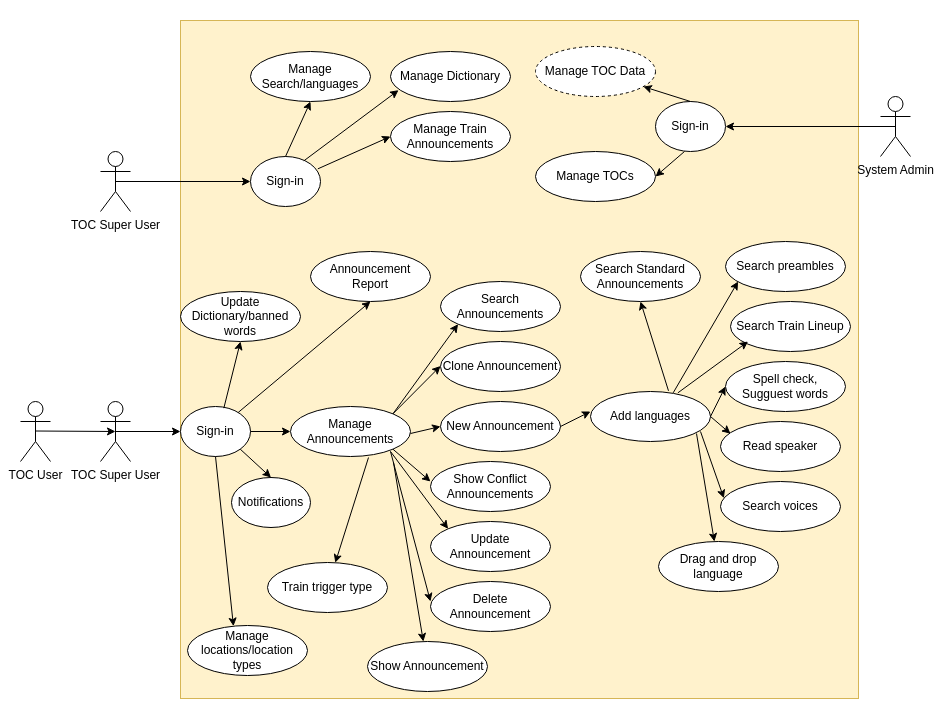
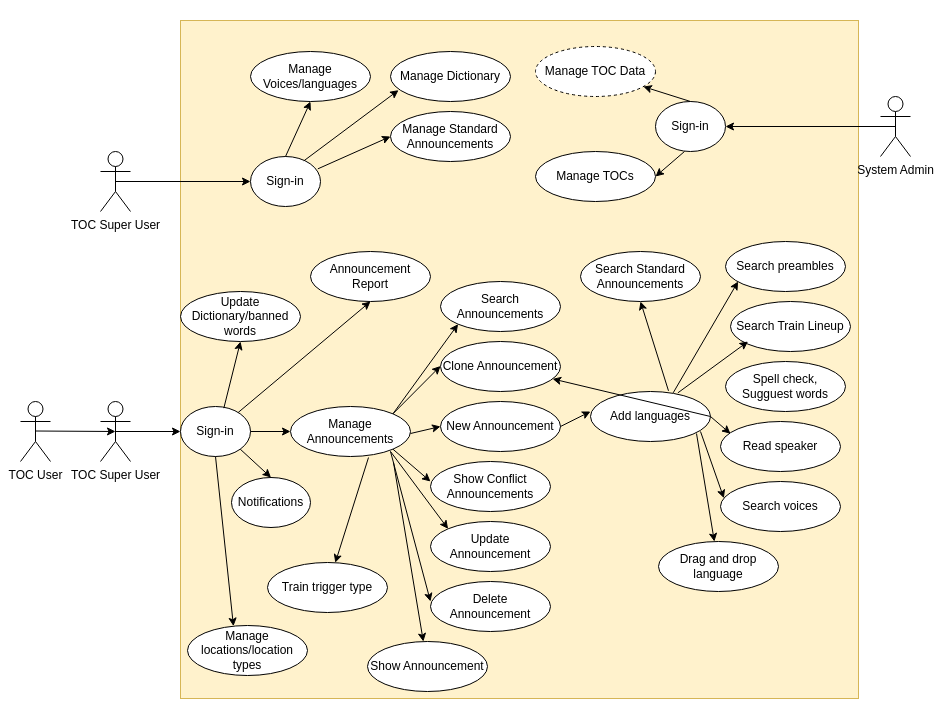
- <mxCell id="22" value="Manage Search/languages" style="ellipse;whiteSpace=wrap;html=1;" vertex="1" parent="1"><mxGeometry x="250" y="51" width="120" height="50" as="geometry" /></mxCell>
+ <mxCell id="22" value="Manage Voices/languages" style="ellipse;whiteSpace=wrap;html=1;" vertex="1" parent="1"><mxGeometry x="250" y="51" width="120" height="50" as="geometry" /></mxCell>
- <mxCell id="8" value="Manage Train Announcements" style="ellipse;whiteSpace=wrap;html=1;" vertex="1" parent="1"><mxGeometry x="390" y="111" width="120" height="50" as="geometry" /></mxCell>
+ <mxCell id="8" value="Manage Standard Announcements" style="ellipse;whiteSpace=wrap;html=1;" vertex="1" parent="1"><mxGeometry x="390" y="111" width="120" height="50" as="geometry" /></mxCell>
- <mxCell id="56" value="" style="endArrow=classic;html=1;rounded=0;exitX=1;exitY=0.5;exitDx=0;exitDy=0;entryX=0;entryY=0.5;entryDx=0;entryDy=0;" edge="1" parent="1" source="25" target="23"><mxGeometry width="50" height="50" relative="1" as="geometry"><mxPoint x="682.426" y="428.822" as="sourcePoint" /><mxPoint x="730" y="381" as="targetPoint" /></mxGeometry></mxCell>
+ <mxCell id="56" value="" style="endArrow=classic;html=1;rounded=0;exitX=1;exitY=0.5;exitDx=0;exitDy=0;" edge="1" parent="1" source="25" target="19"><mxGeometry width="50" height="50" relative="1" as="geometry"><mxPoint x="682.426" y="428.822" as="sourcePoint" /><mxPoint x="730" y="381" as="targetPoint" /></mxGeometry></mxCell>
